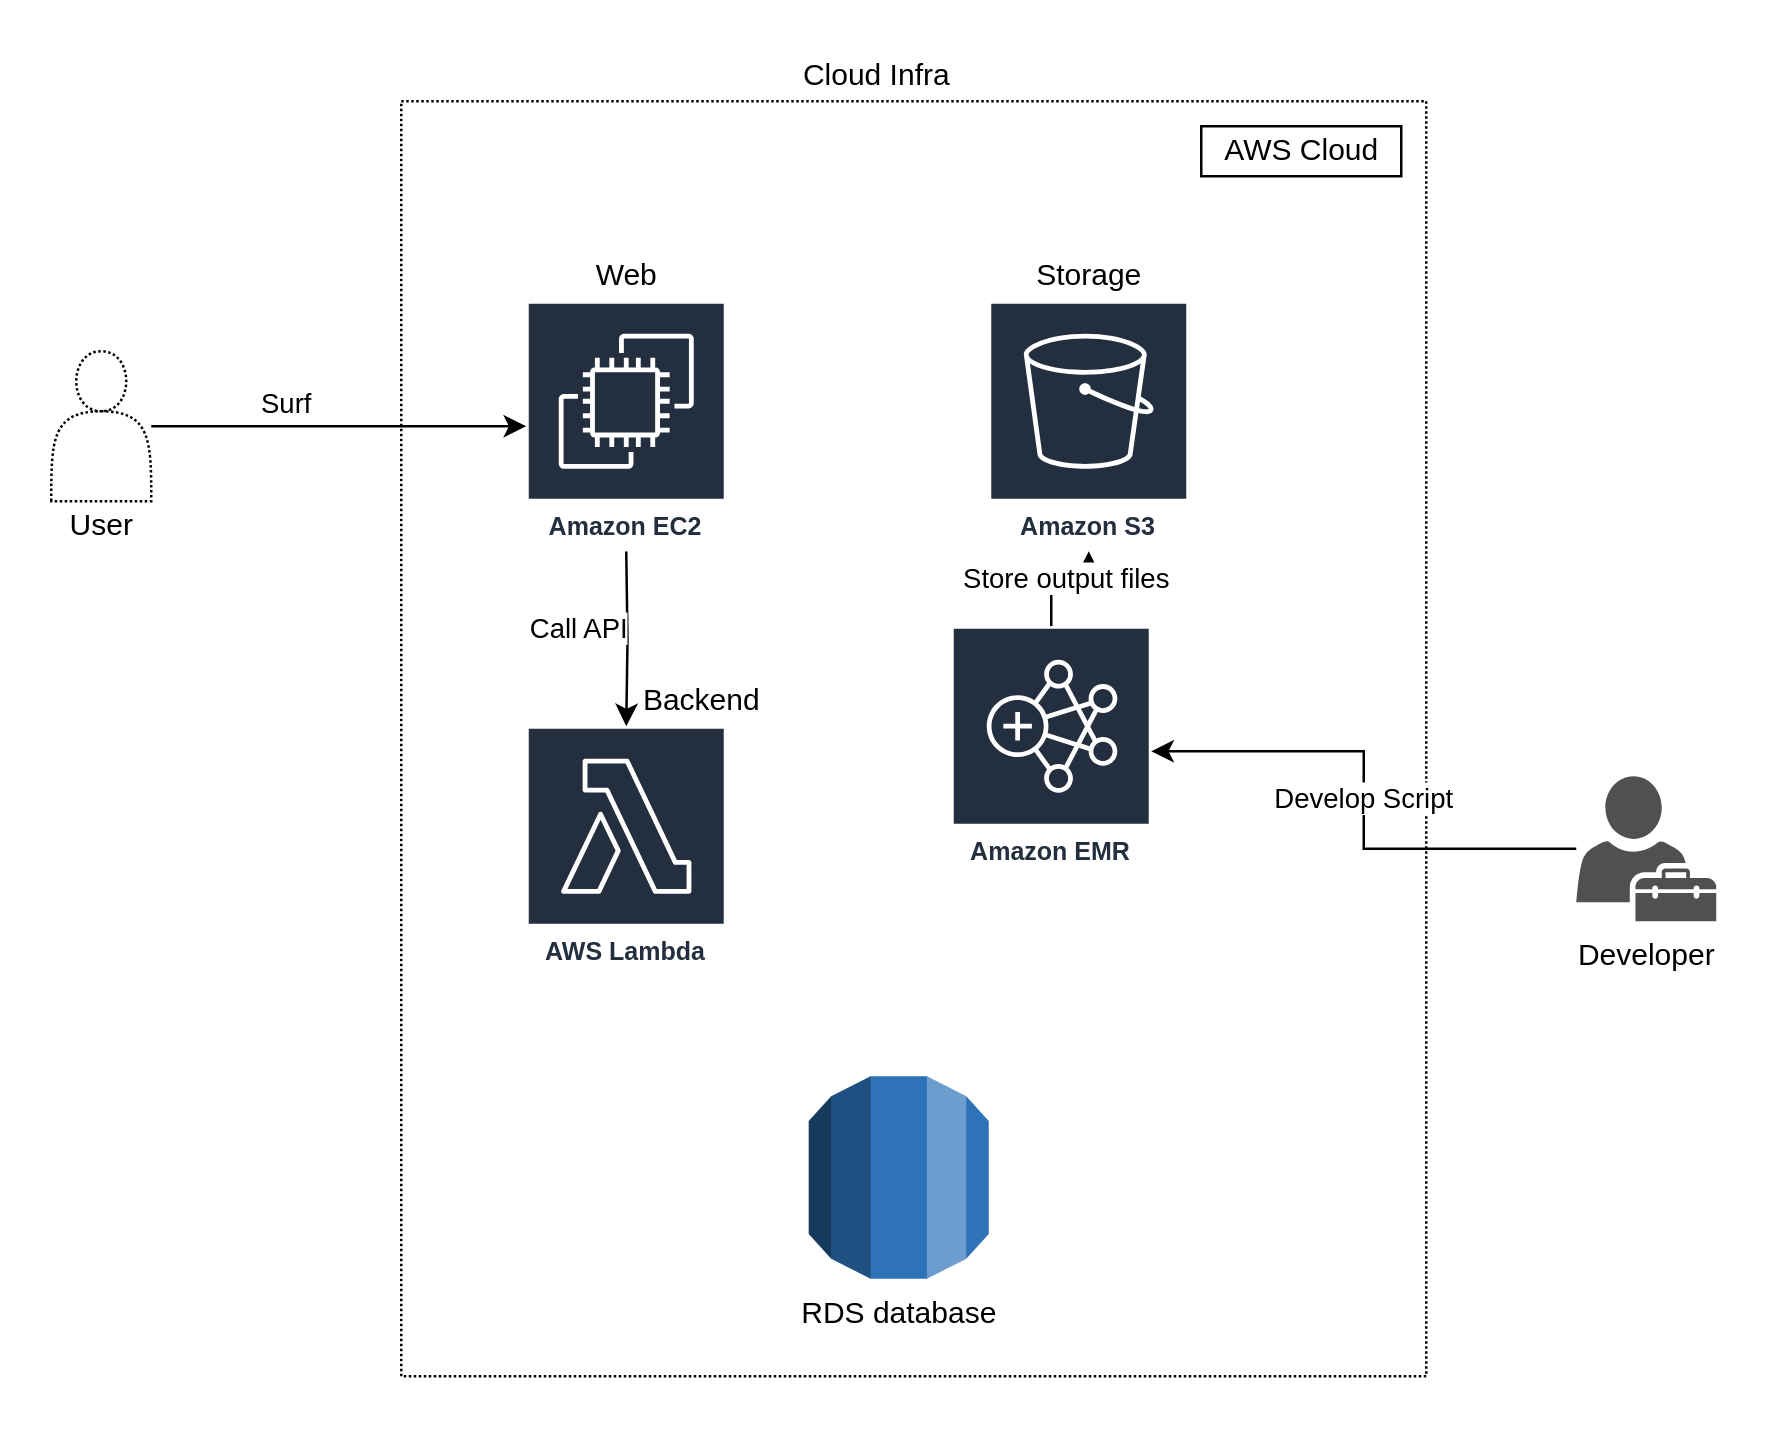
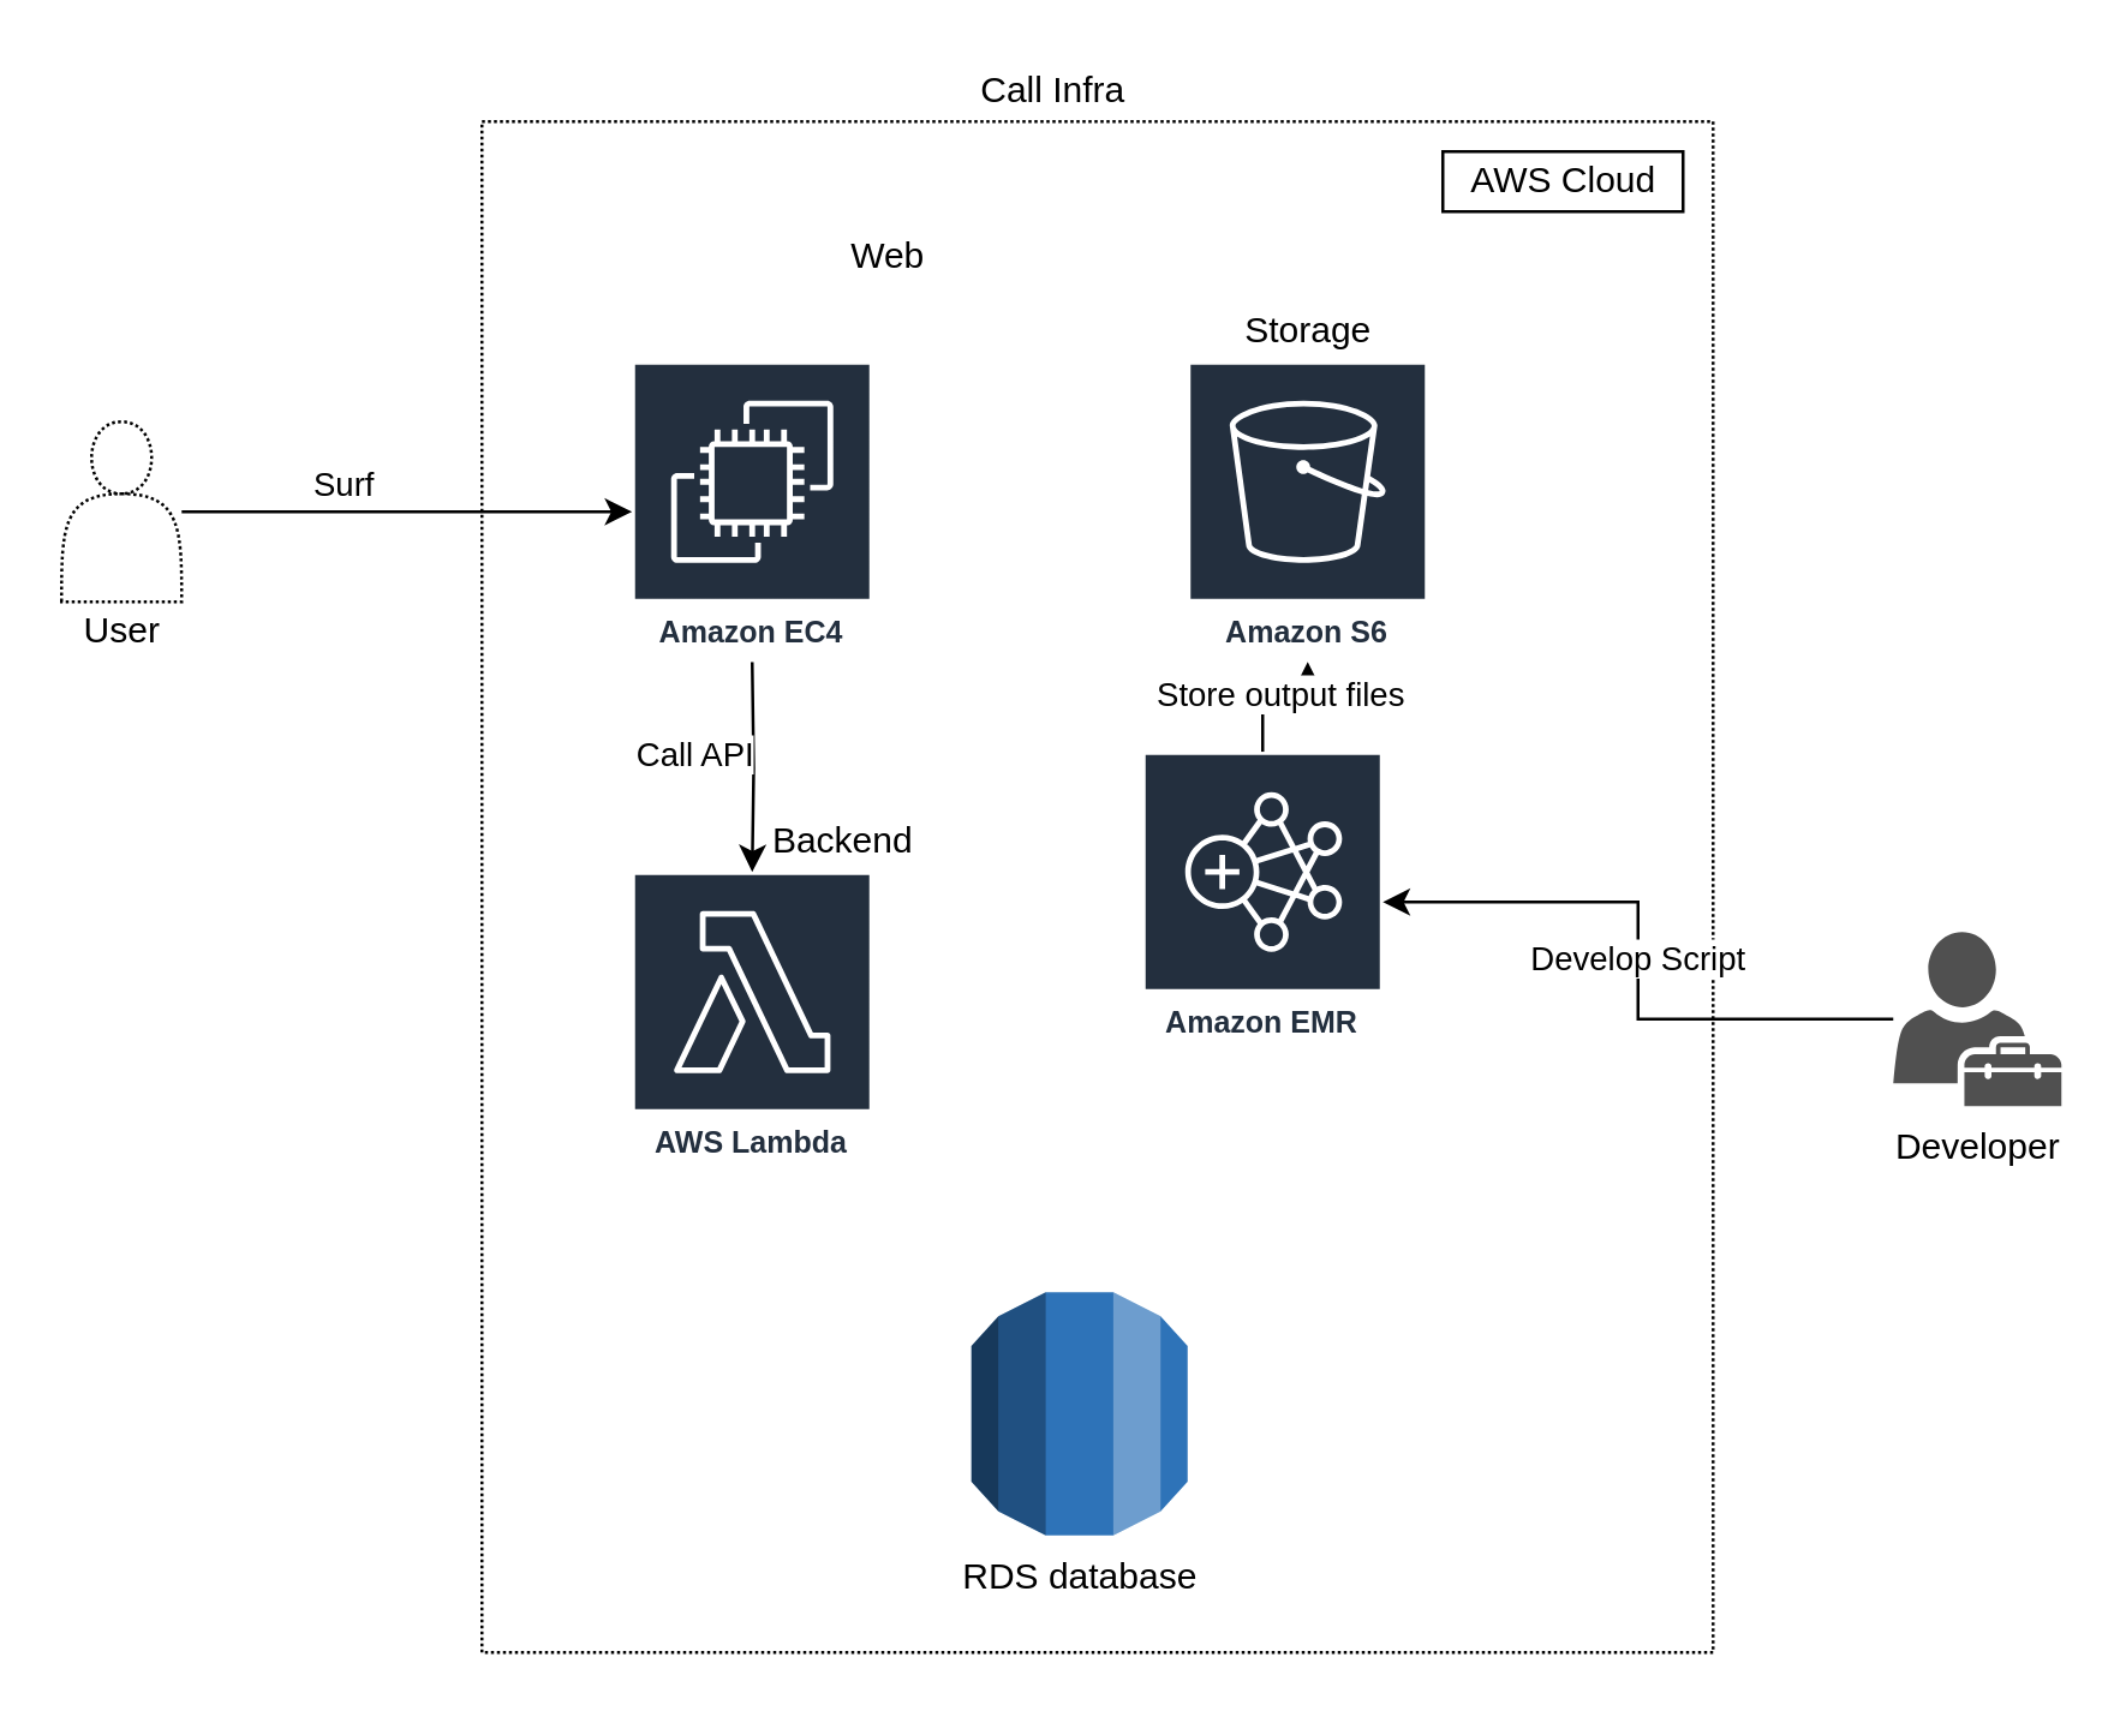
- <mxCell id="11" value="Cloud Infra" style="text;html=1;align=center;verticalAlign=middle;resizable=0;points=[];autosize=1;strokeColor=none;fillColor=none;" parent="1" vertex="1"><mxGeometry x="310" y="20" width="80" height="20" as="geometry" /></mxCell>
+ <mxCell id="11" value="Call Infra" style="text;html=1;align=center;verticalAlign=middle;resizable=0;points=[];autosize=1;strokeColor=none;fillColor=none;" parent="1" vertex="1"><mxGeometry x="310" y="20" width="80" height="20" as="geometry" /></mxCell>
- <mxCell id="10" value="Web" style="text;html=1;align=center;verticalAlign=middle;resizable=0;points=[];autosize=1;strokeColor=none;fillColor=none;" parent="1" vertex="1"><mxGeometry x="230" y="100" width="40" height="20" as="geometry" /></mxCell>
+ <mxCell id="10" value="Web" style="text;html=1;align=center;verticalAlign=middle;resizable=0;points=[];autosize=1;strokeColor=none;fillColor=none;" parent="1" vertex="1"><mxGeometry x="275" y="75" width="40" height="20" as="geometry" /></mxCell>
- <mxCell id="22" value="Amazon EC2" style="sketch=0;outlineConnect=0;fontColor=#232F3E;gradientColor=none;strokeColor=#ffffff;fillColor=#232F3E;dashed=0;verticalLabelPosition=middle;verticalAlign=bottom;align=center;html=1;whiteSpace=wrap;fontSize=10;fontStyle=1;spacing=3;shape=mxgraph.aws4.productIcon;prIcon=mxgraph.aws4.ec2;" vertex="1" parent="1"><mxGeometry x="210" y="120" width="80" height="100" as="geometry" /></mxCell>
+ <mxCell id="22" value="Amazon EC4" style="sketch=0;outlineConnect=0;fontColor=#232F3E;gradientColor=none;strokeColor=#ffffff;fillColor=#232F3E;dashed=0;verticalLabelPosition=middle;verticalAlign=bottom;align=center;html=1;whiteSpace=wrap;fontSize=10;fontStyle=1;spacing=3;shape=mxgraph.aws4.productIcon;prIcon=mxgraph.aws4.ec2;" vertex="1" parent="1"><mxGeometry x="210" y="120" width="80" height="100" as="geometry" /></mxCell>
- <mxCell id="4" value="Amazon S3" style="sketch=0;outlineConnect=0;fontColor=#232F3E;gradientColor=none;strokeColor=#ffffff;fillColor=#232F3E;dashed=0;verticalLabelPosition=middle;verticalAlign=bottom;align=center;html=1;whiteSpace=wrap;fontSize=10;fontStyle=1;spacing=3;shape=mxgraph.aws4.productIcon;prIcon=mxgraph.aws4.s3;dashPattern=1 1;" parent="1" vertex="1"><mxGeometry x="395" y="120" width="80" height="100" as="geometry" /></mxCell>
+ <mxCell id="4" value="Amazon S6" style="sketch=0;outlineConnect=0;fontColor=#232F3E;gradientColor=none;strokeColor=#ffffff;fillColor=#232F3E;dashed=0;verticalLabelPosition=middle;verticalAlign=bottom;align=center;html=1;whiteSpace=wrap;fontSize=10;fontStyle=1;spacing=3;shape=mxgraph.aws4.productIcon;prIcon=mxgraph.aws4.s3;dashPattern=1 1;" parent="1" vertex="1"><mxGeometry x="395" y="120" width="80" height="100" as="geometry" /></mxCell>
